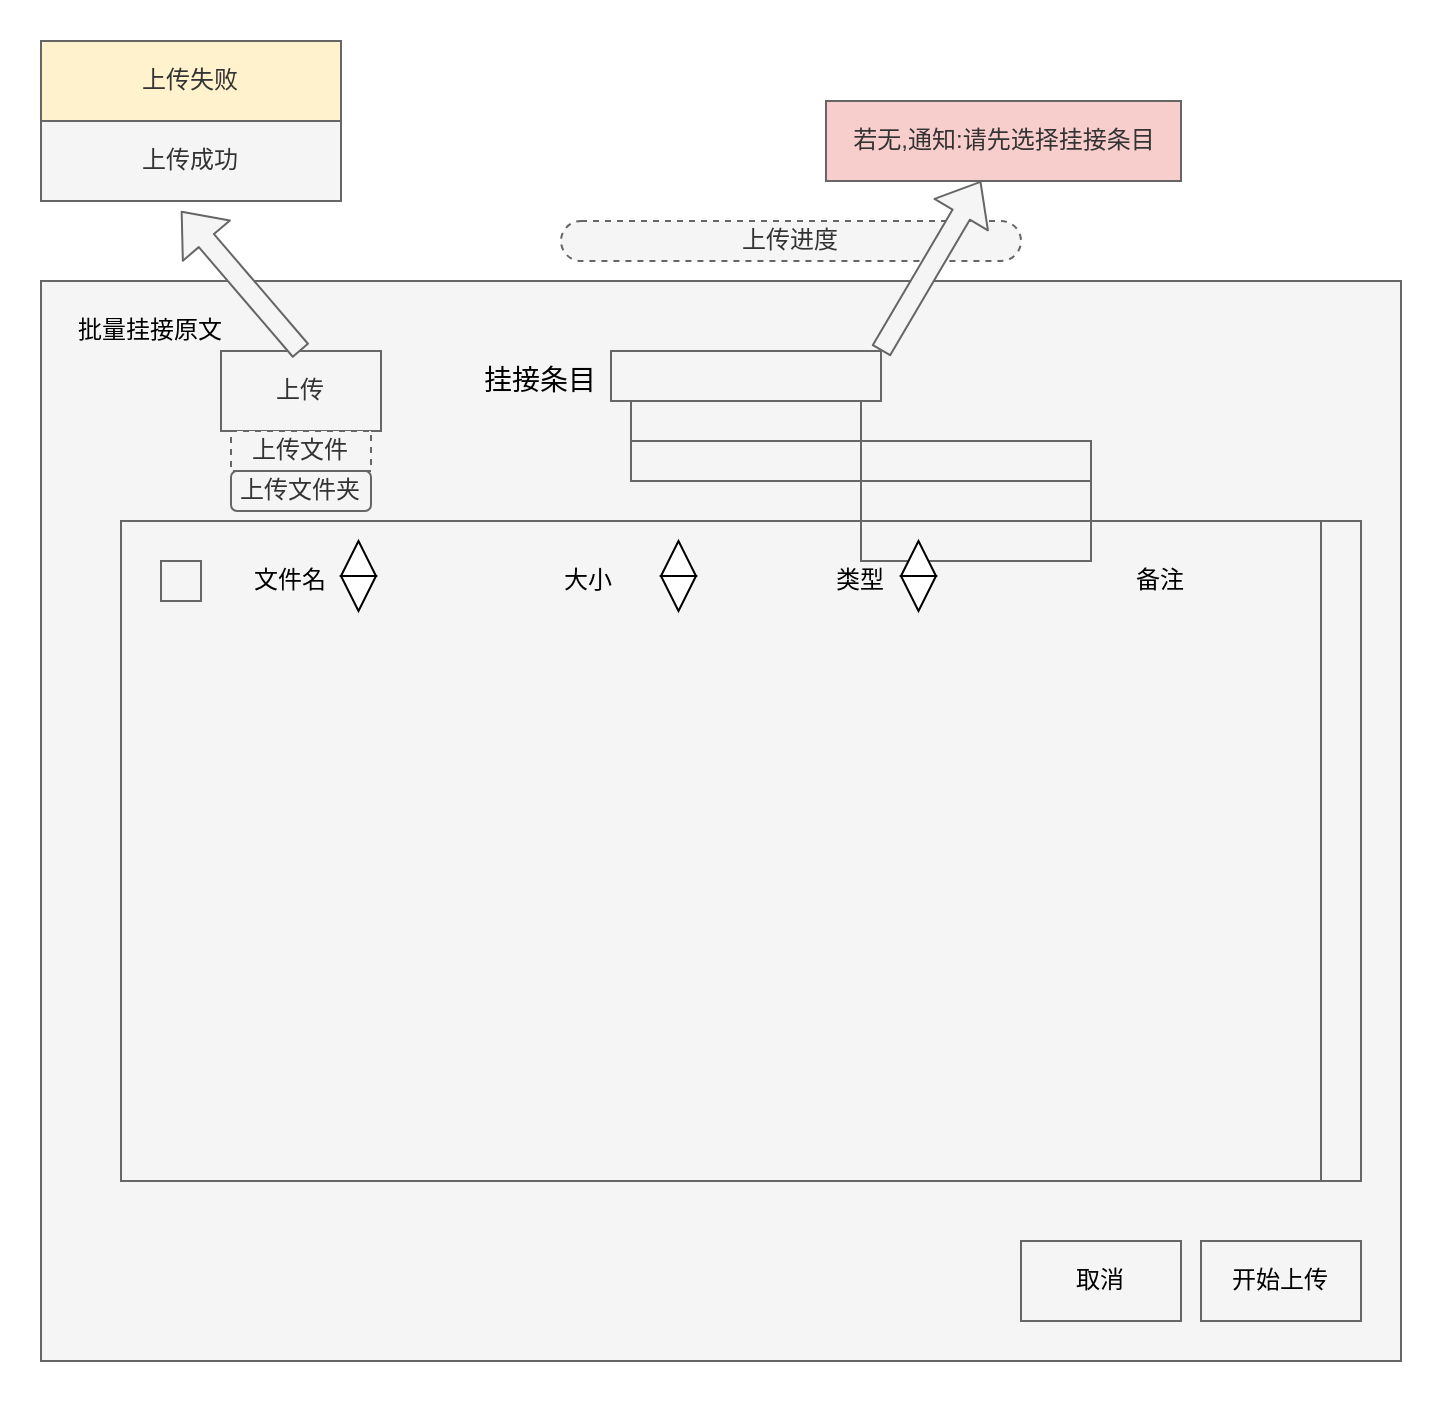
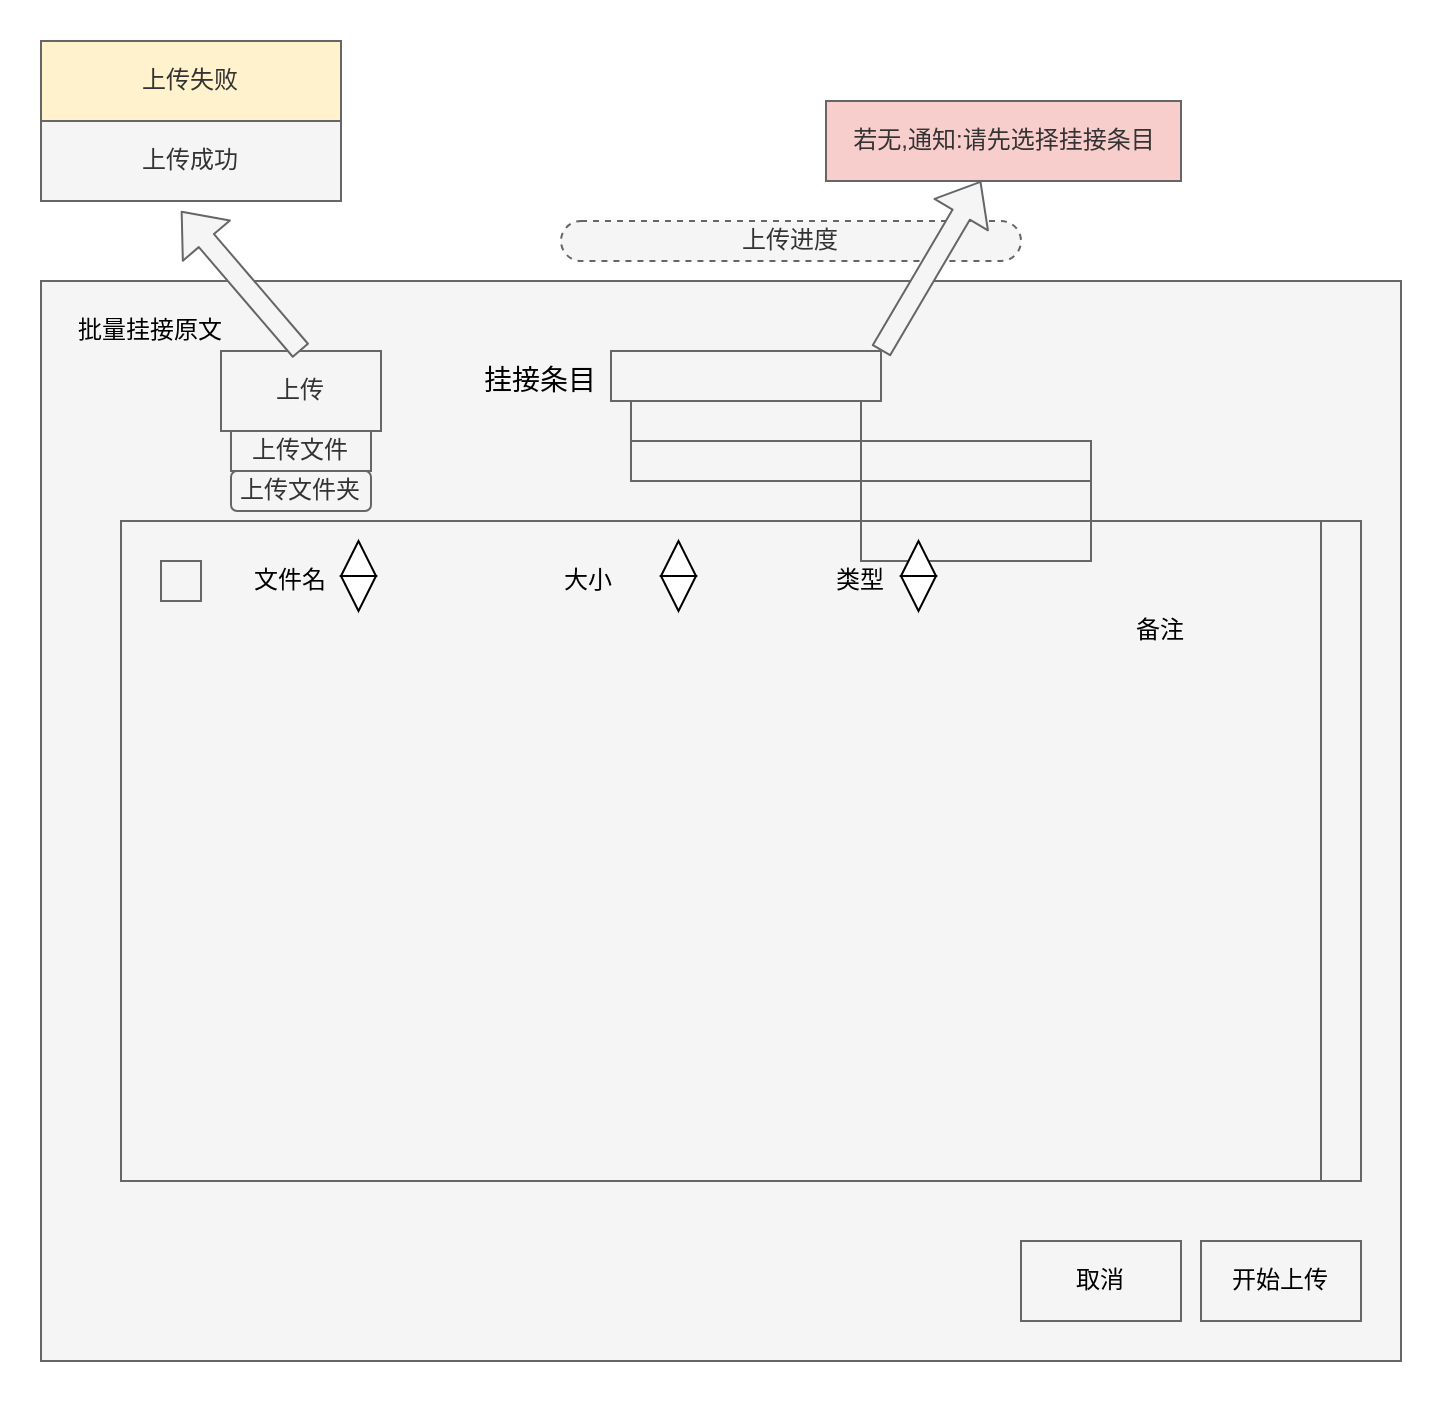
- <mxCell id="6" value="上传文件" style="rounded=0;whiteSpace=wrap;html=1;fillColor=#f5f5f5;fontColor=#333333;strokeColor=#666666;dashed=1;" parent="1" vertex="1"><mxGeometry x="115" y="215" width="70" height="20" as="geometry" /></mxCell>
+ <mxCell id="6" value="上传文件" style="rounded=0;whiteSpace=wrap;html=1;fillColor=#f5f5f5;fontColor=#333333;strokeColor=#666666;" parent="1" vertex="1"><mxGeometry x="115" y="215" width="70" height="20" as="geometry" /></mxCell>
- <mxCell id="35" value="备注" style="text;html=1;strokeColor=none;fillColor=none;align=center;verticalAlign=middle;whiteSpace=wrap;rounded=0;fontColor=#000000;" vertex="1" parent="1"><mxGeometry x="550" y="272.5" width="60" height="35" as="geometry" /></mxCell>
+ <mxCell id="35" value="备注" style="text;html=1;strokeColor=none;fillColor=none;align=center;verticalAlign=middle;whiteSpace=wrap;rounded=0;fontColor=#000000;" vertex="1" parent="1"><mxGeometry x="550" y="297.5" width="60" height="35" as="geometry" /></mxCell>
